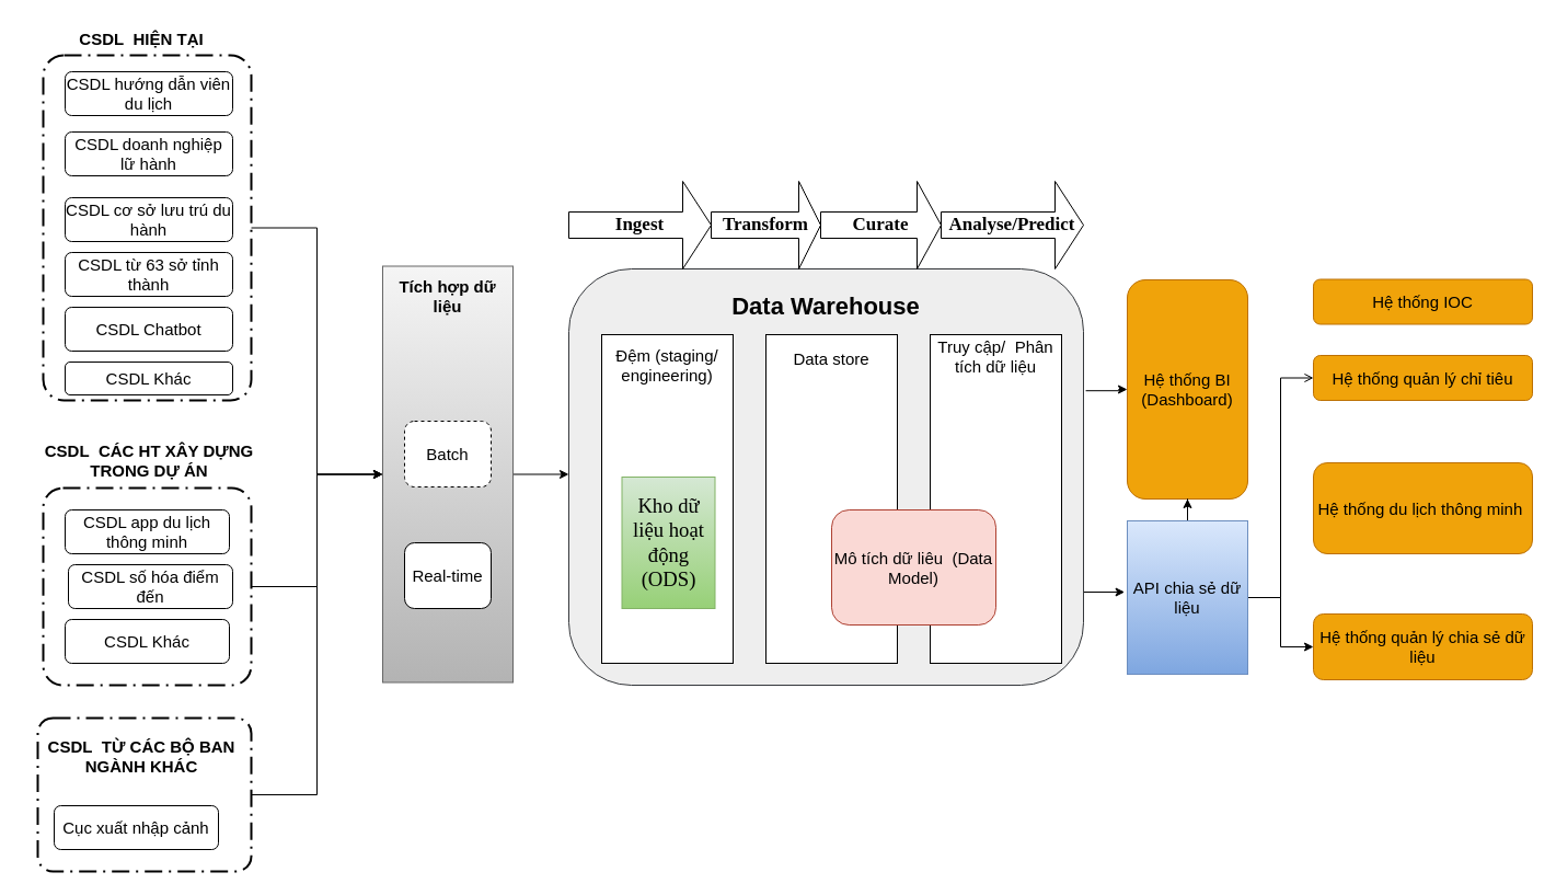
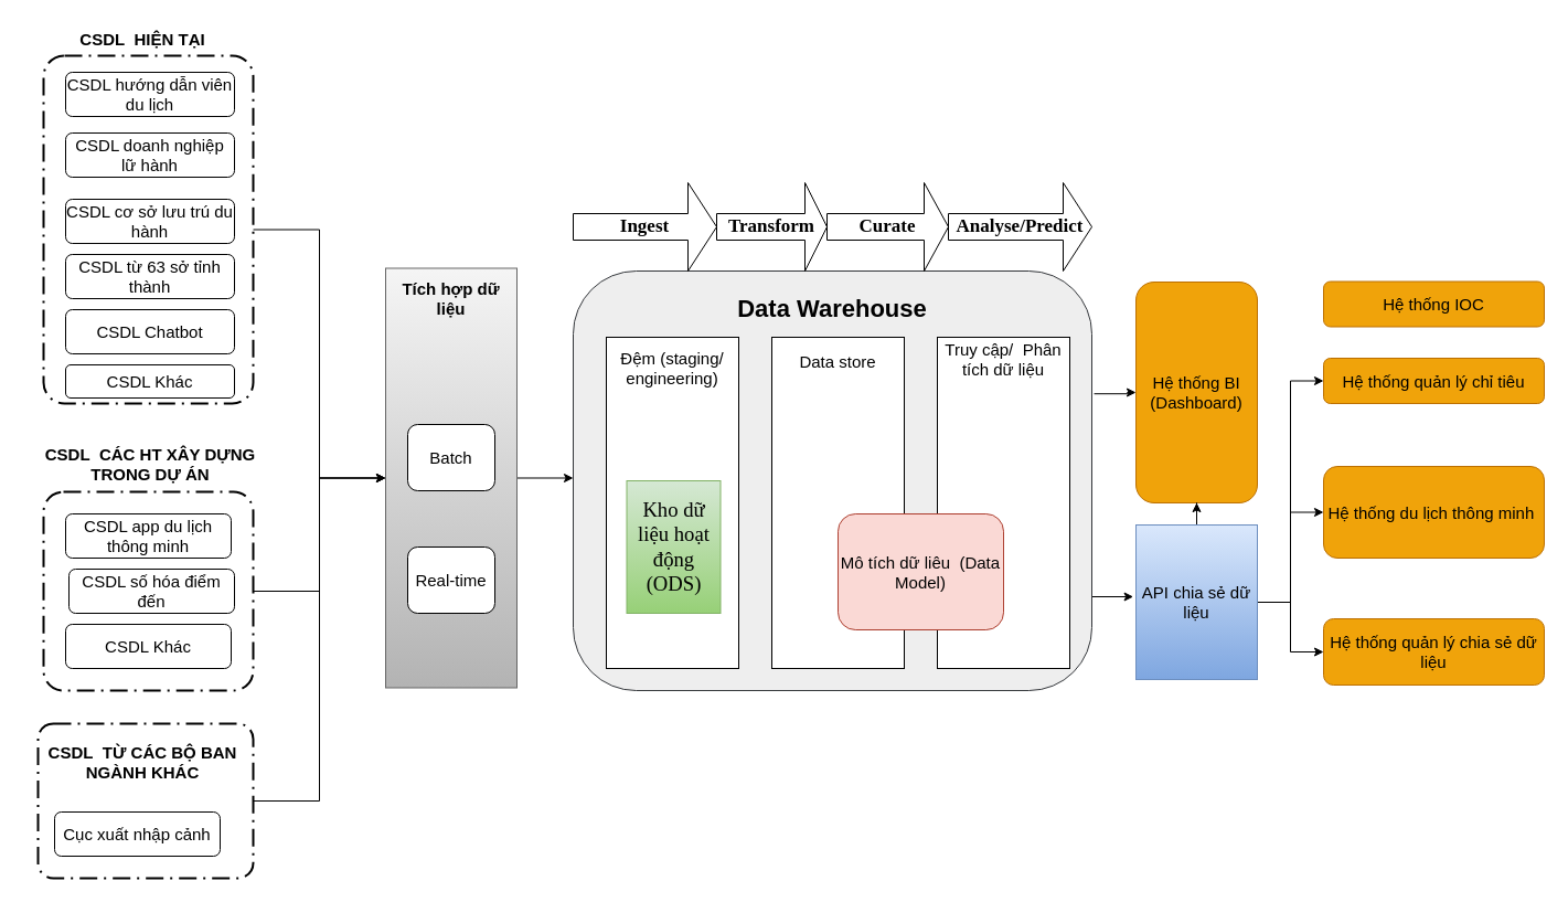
- <mxCell id="40" style="edgeStyle=orthogonalEdgeStyle;rounded=0;orthogonalLoop=1;jettySize=auto;html=1;entryX=0;entryY=0.5;entryDx=0;entryDy=0;endArrow=open;" edge="1" parent="1" source="43" target="45"><mxGeometry relative="1" as="geometry" /></mxCell>
+ <mxCell id="40" style="edgeStyle=orthogonalEdgeStyle;rounded=0;orthogonalLoop=1;jettySize=auto;html=1;entryX=0;entryY=0.5;entryDx=0;entryDy=0;" edge="1" parent="1" source="43" target="45"><mxGeometry relative="1" as="geometry" /></mxCell>
- <mxCell id="15" value="Batch" style="rounded=1;whiteSpace=wrap;html=1;fontSize=15;dashed=1;" vertex="1" parent="1"><mxGeometry x="369" y="384" width="79" height="60" as="geometry" /></mxCell>
+ <mxCell id="15" value="Batch" style="rounded=1;whiteSpace=wrap;html=1;fontSize=15;" vertex="1" parent="1"><mxGeometry x="369" y="384" width="79" height="60" as="geometry" /></mxCell>
+ <mxCell id="41" style="edgeStyle=orthogonalEdgeStyle;rounded=0;orthogonalLoop=1;jettySize=auto;html=1;entryX=0;entryY=0.5;entryDx=0;entryDy=0;" edge="1" parent="1" source="43" target="46"><mxGeometry relative="1" as="geometry"><mxPoint x="1199" y="450" as="targetPoint" /><Array as="points"><mxPoint x="1169" y="545" /><mxPoint x="1169" y="464" /></Array></mxGeometry></mxCell>
